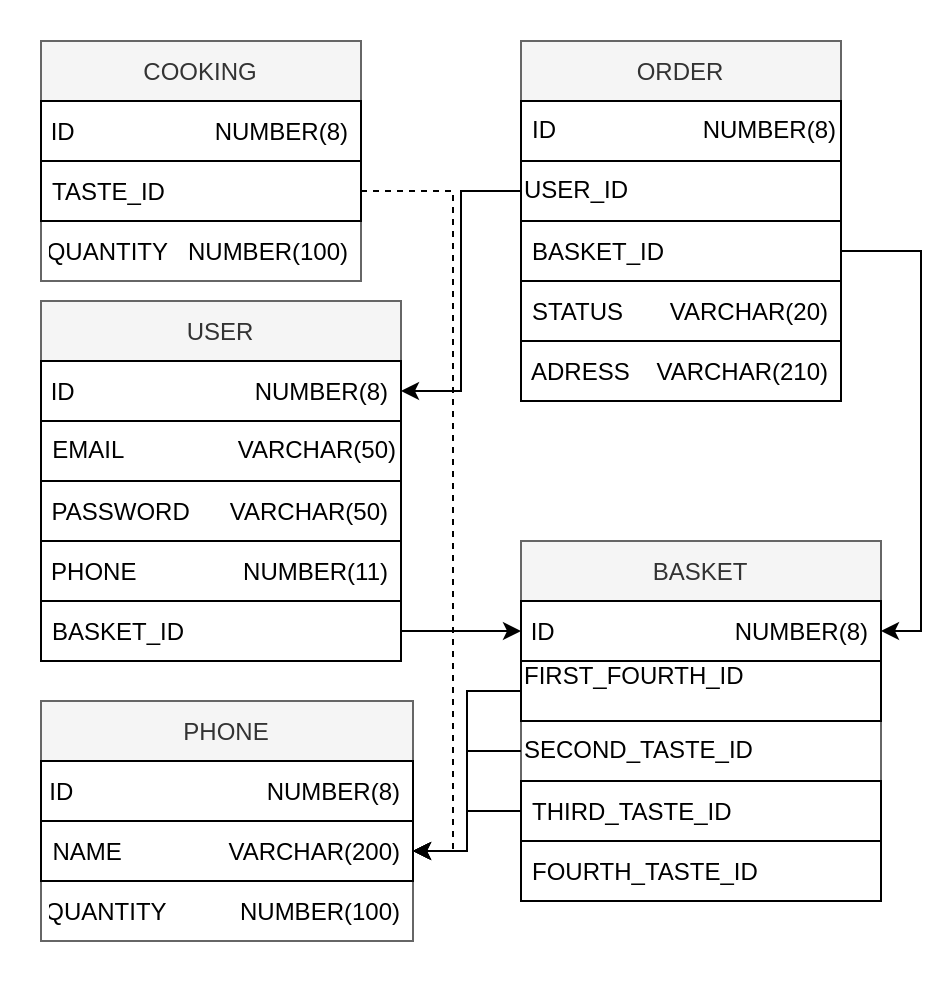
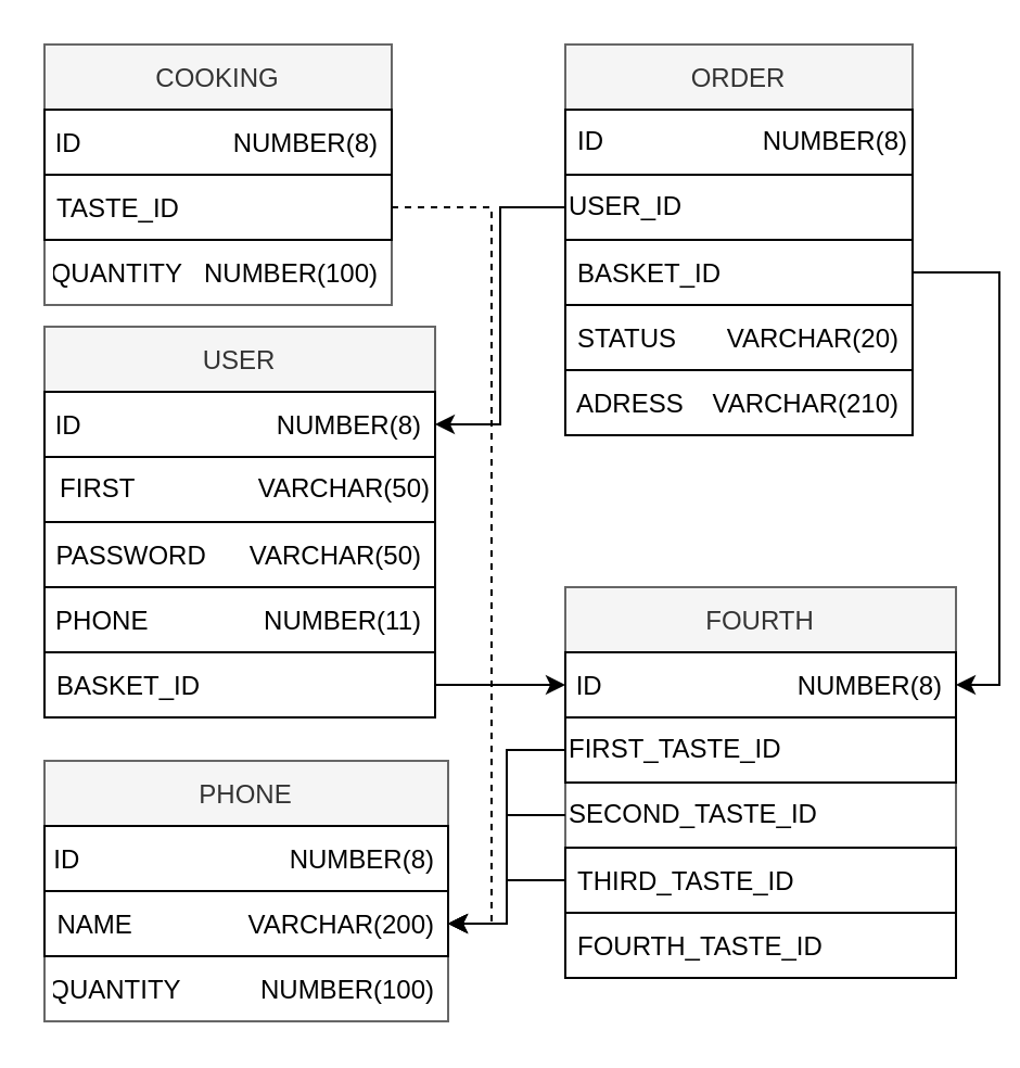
- <mxCell id="18" value="EMAIL&amp;nbsp; &amp;nbsp; &amp;nbsp; &amp;nbsp; &amp;nbsp; &amp;nbsp; &amp;nbsp; &amp;nbsp; &amp;nbsp;VARCHAR(50)" style="text;html=1;strokeColor=default;fillColor=none;align=right;verticalAlign=middle;whiteSpace=wrap;rounded=0;" parent="16" vertex="1"><mxGeometry y="60" width="180" height="30" as="geometry" /></mxCell>
+ <mxCell id="18" value="FIRST&amp;nbsp; &amp;nbsp; &amp;nbsp; &amp;nbsp; &amp;nbsp; &amp;nbsp; &amp;nbsp; &amp;nbsp; &amp;nbsp;VARCHAR(50)" style="text;html=1;strokeColor=default;fillColor=none;align=right;verticalAlign=middle;whiteSpace=wrap;rounded=0;" parent="16" vertex="1"><mxGeometry y="60" width="180" height="30" as="geometry" /></mxCell>
- <mxCell id="10" value="BASKET" style="swimlane;fontStyle=0;childLayout=stackLayout;horizontal=1;startSize=30;horizontalStack=0;resizeParent=1;resizeParentMax=0;resizeLast=0;collapsible=1;marginBottom=0;strokeColor=#666666;align=center;fillColor=#f5f5f5;fontColor=#333333;" parent="1" vertex="1"><mxGeometry x="260" y="270" width="180" height="180" as="geometry" /></mxCell>
+ <mxCell id="10" value="FOURTH" style="swimlane;fontStyle=0;childLayout=stackLayout;horizontal=1;startSize=30;horizontalStack=0;resizeParent=1;resizeParentMax=0;resizeLast=0;collapsible=1;marginBottom=0;strokeColor=#666666;align=center;fillColor=#f5f5f5;fontColor=#333333;" parent="1" vertex="1"><mxGeometry x="260" y="270" width="180" height="180" as="geometry" /></mxCell>
- <mxCell id="12" value="FIRST_FOURTH_ID&amp;nbsp; &amp;nbsp; &amp;nbsp; &amp;nbsp; &amp;nbsp; &amp;nbsp; &amp;nbsp; &amp;nbsp; &amp;nbsp; &amp;nbsp; &amp;nbsp;" style="text;html=1;strokeColor=default;fillColor=none;align=left;verticalAlign=middle;whiteSpace=wrap;rounded=0;" parent="10" vertex="1"><mxGeometry y="60" width="180" height="30" as="geometry" /></mxCell>
+ <mxCell id="12" value="FIRST_TASTE_ID&amp;nbsp; &amp;nbsp; &amp;nbsp; &amp;nbsp; &amp;nbsp; &amp;nbsp; &amp;nbsp; &amp;nbsp; &amp;nbsp; &amp;nbsp; &amp;nbsp;" style="text;html=1;strokeColor=default;fillColor=none;align=left;verticalAlign=middle;whiteSpace=wrap;rounded=0;" parent="10" vertex="1"><mxGeometry y="60" width="180" height="30" as="geometry" /></mxCell>
